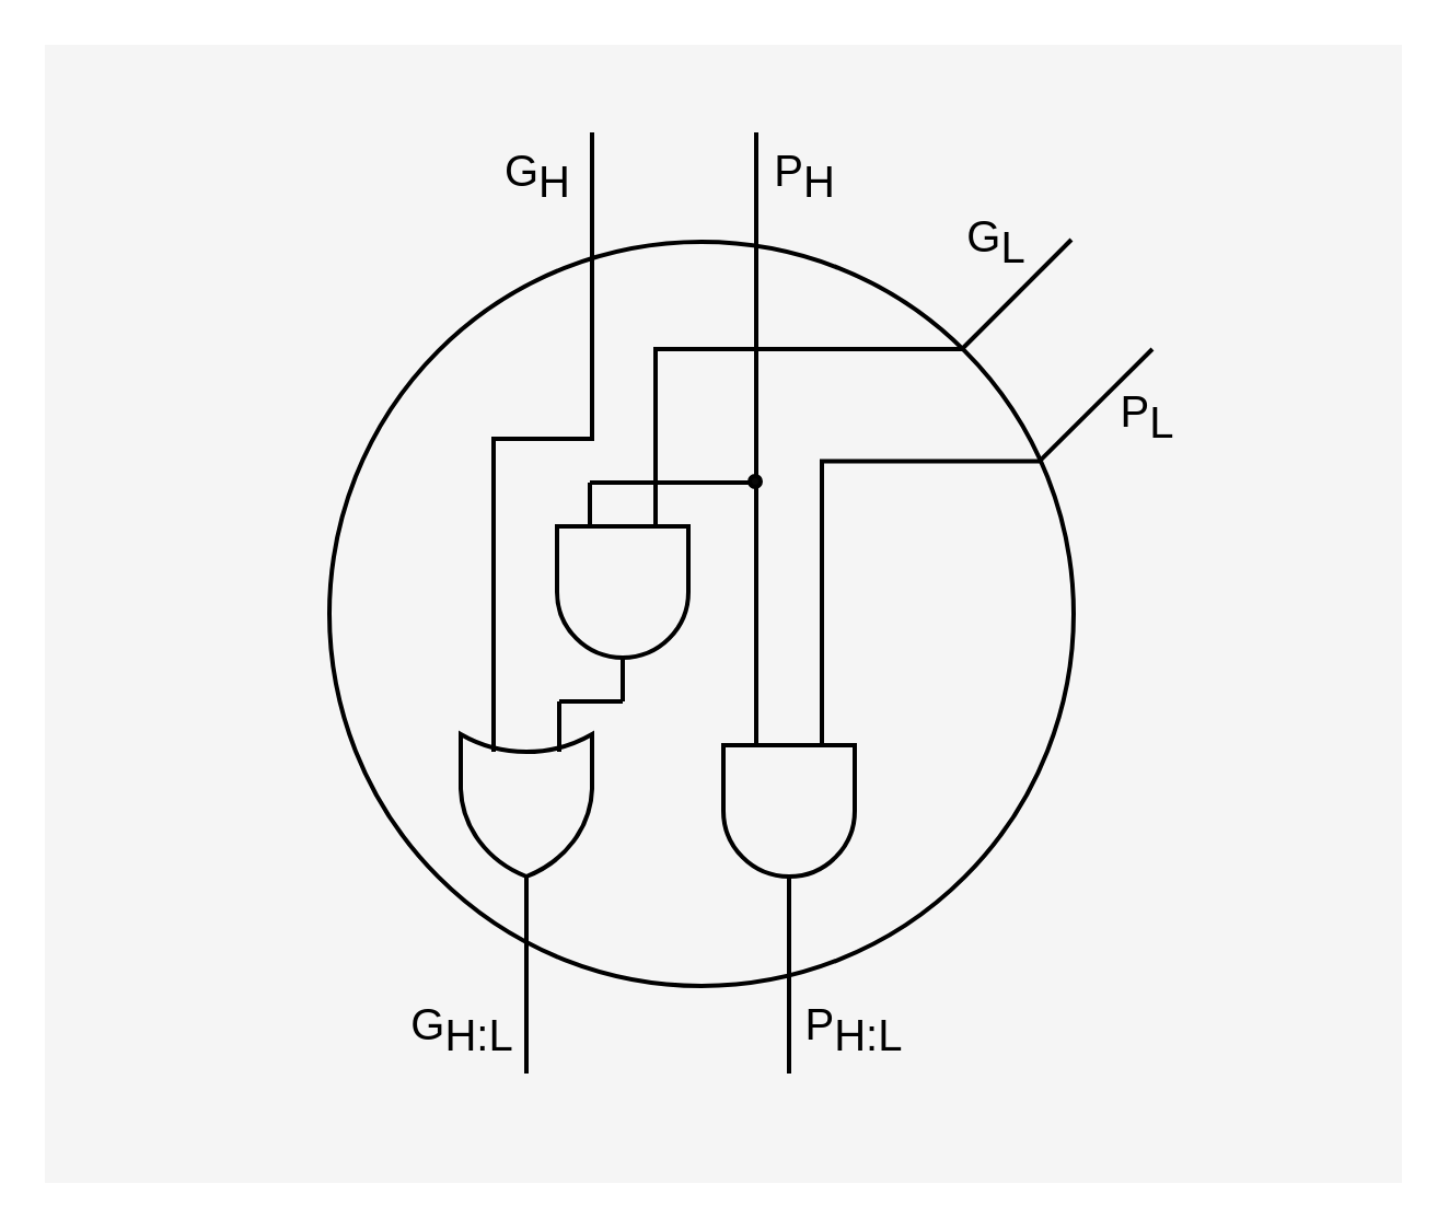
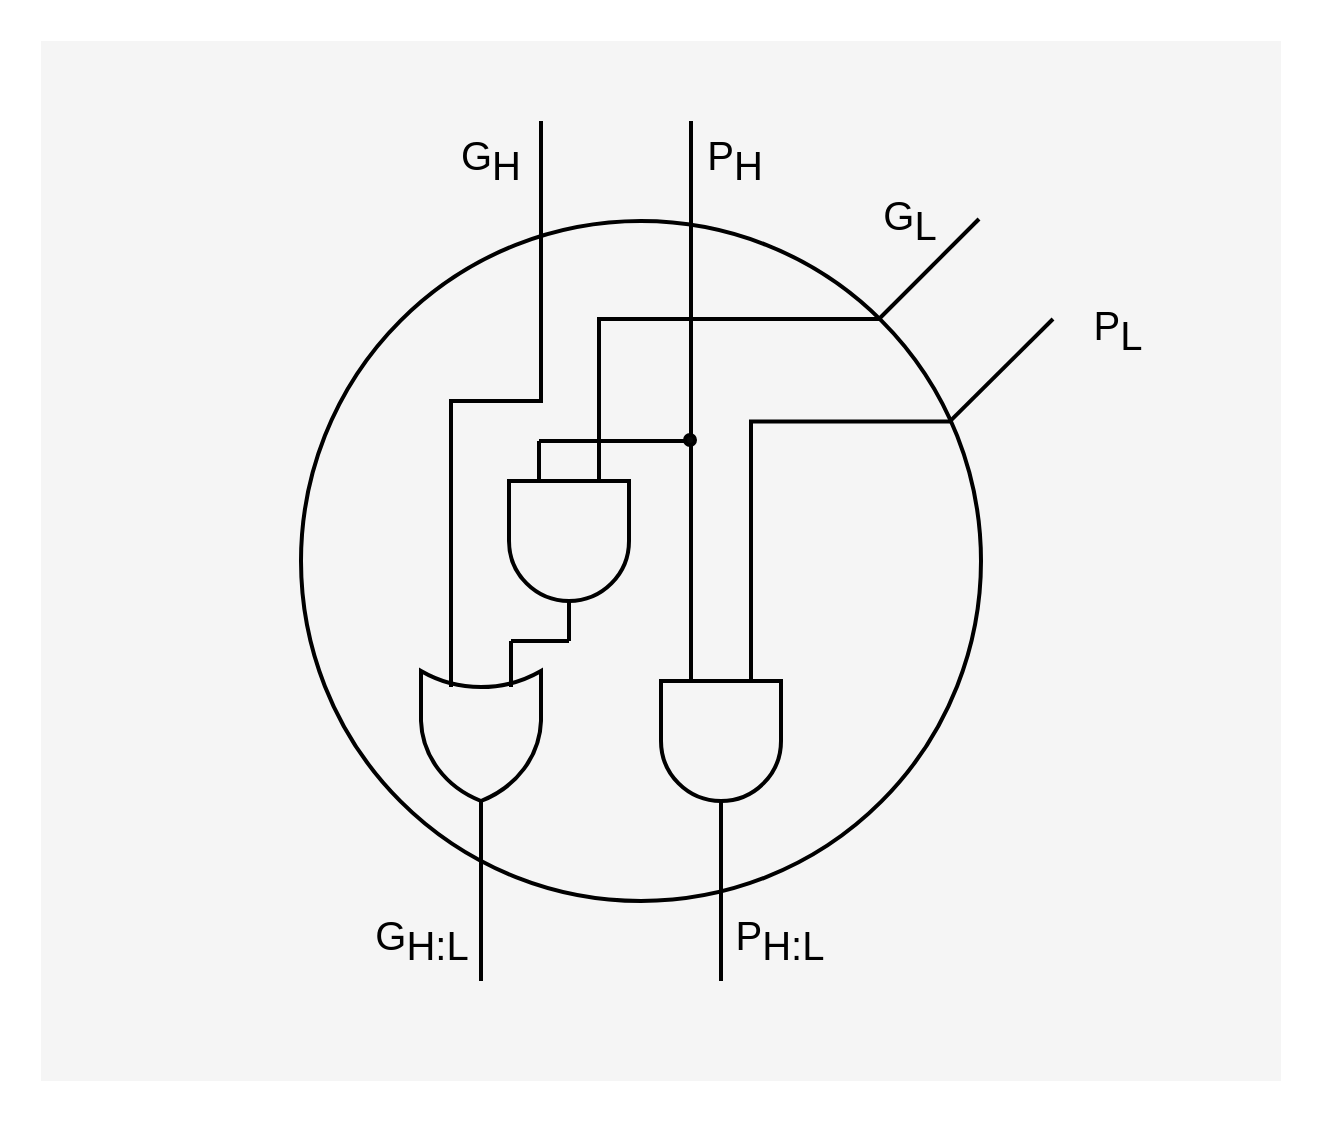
- <mxCell id="21" value="P&lt;sub style=&quot;font-size: 20px;&quot;&gt;L&lt;/sub&gt;" style="text;html=1;strokeColor=none;fillColor=none;align=center;verticalAlign=middle;whiteSpace=wrap;rounded=0;fontColor=#000000;fontSize=20;" vertex="1" parent="1"><mxGeometry x="510" y="180" width="28" height="20" as="geometry" /></mxCell>
+ <mxCell id="21" value="P&lt;sub style=&quot;font-size: 20px;&quot;&gt;L&lt;/sub&gt;" style="text;html=1;strokeColor=none;fillColor=none;align=center;verticalAlign=middle;whiteSpace=wrap;rounded=0;fontColor=#000000;fontSize=20;" vertex="1" parent="1"><mxGeometry x="545" y="155" width="28" height="20" as="geometry" /></mxCell>
